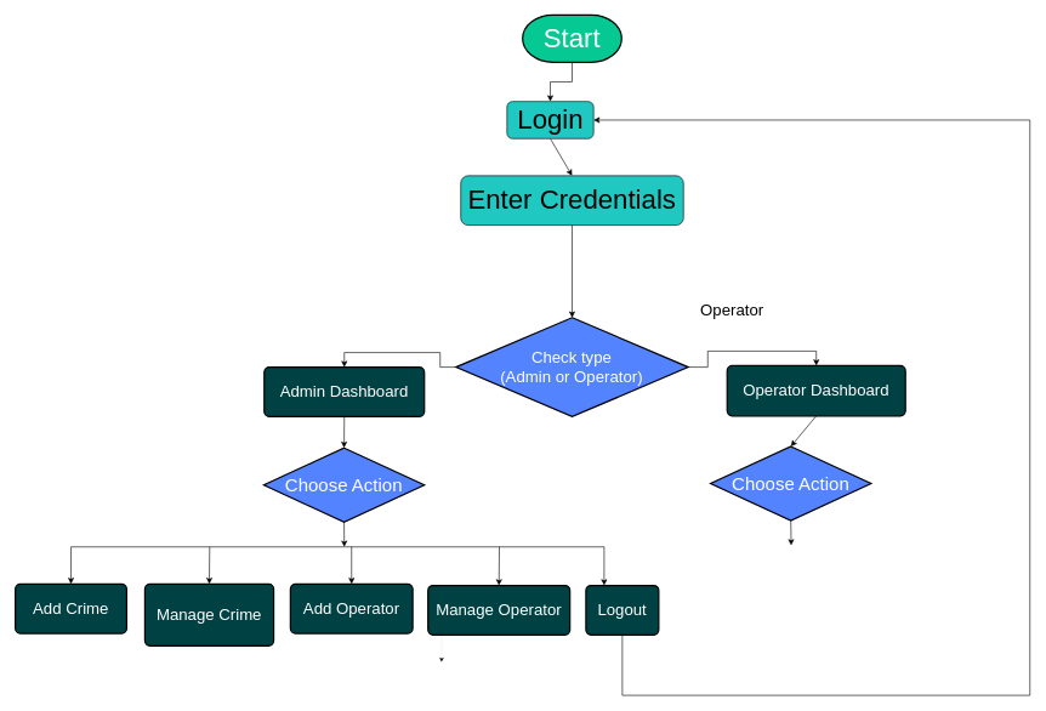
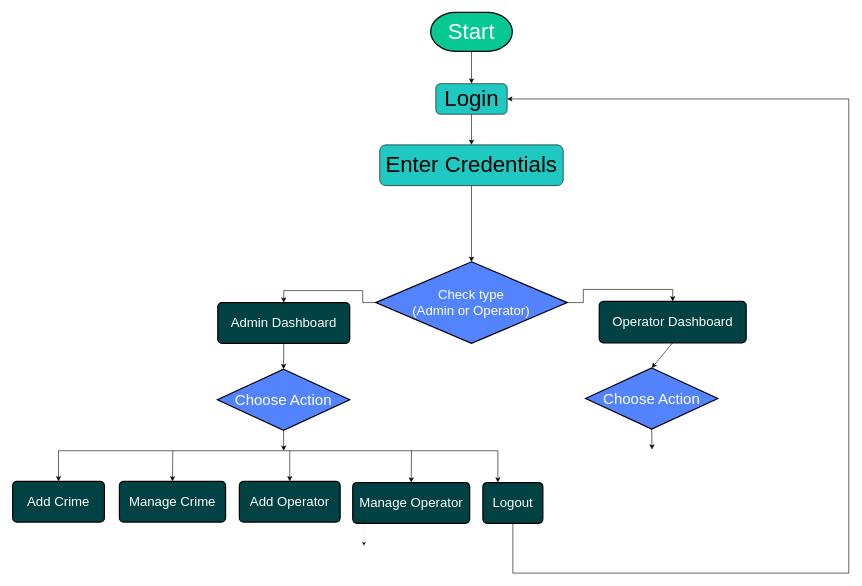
- <mxCell id="9" value="&lt;font style=&quot;font-size: 37px;&quot;&gt;Login&lt;/font&gt;" style="rounded=1;whiteSpace=wrap;html=1;strokeWidth=1;fillColor=#20C8C2;" parent="1" vertex="1"><mxGeometry x="695.5" y="139" width="119" height="51" as="geometry" /></mxCell>
+ <mxCell id="9" value="&lt;font style=&quot;font-size: 37px;&quot;&gt;Login&lt;/font&gt;" style="rounded=1;whiteSpace=wrap;html=1;strokeWidth=1;fillColor=#20C8C2;" parent="1" vertex="1"><mxGeometry x="725.5" y="139" width="119" height="51" as="geometry" /></mxCell>
- <mxCell id="30" value="&lt;font style=&quot;font-size: 22px;&quot;&gt;Operator&lt;/font&gt;" style="text;html=1;strokeColor=none;fillColor=none;align=center;verticalAlign=middle;whiteSpace=wrap;rounded=0;" parent="1" vertex="1"><mxGeometry x="975.19" y="411" width="60" height="30" as="geometry" /></mxCell>
- <mxCell id="18" value="&lt;font color=&quot;#ffffff&quot; style=&quot;font-size: 22px;&quot;&gt;Manage Crime&lt;/font&gt;" style="rounded=1;whiteSpace=wrap;html=1;absoluteArcSize=1;arcSize=14;strokeWidth=2;fillColor=#004243;" parent="1" vertex="1"><mxGeometry x="198" y="802" width="177.01" height="85" as="geometry" /></mxCell>
+ <mxCell id="18" value="&lt;font color=&quot;#ffffff&quot; style=&quot;font-size: 22px;&quot;&gt;Manage Crime&lt;/font&gt;" style="rounded=1;whiteSpace=wrap;html=1;absoluteArcSize=1;arcSize=14;strokeWidth=2;fillColor=#004243;" parent="1" vertex="1"><mxGeometry x="198" y="802" width="177.01" height="68" as="geometry" /></mxCell>
